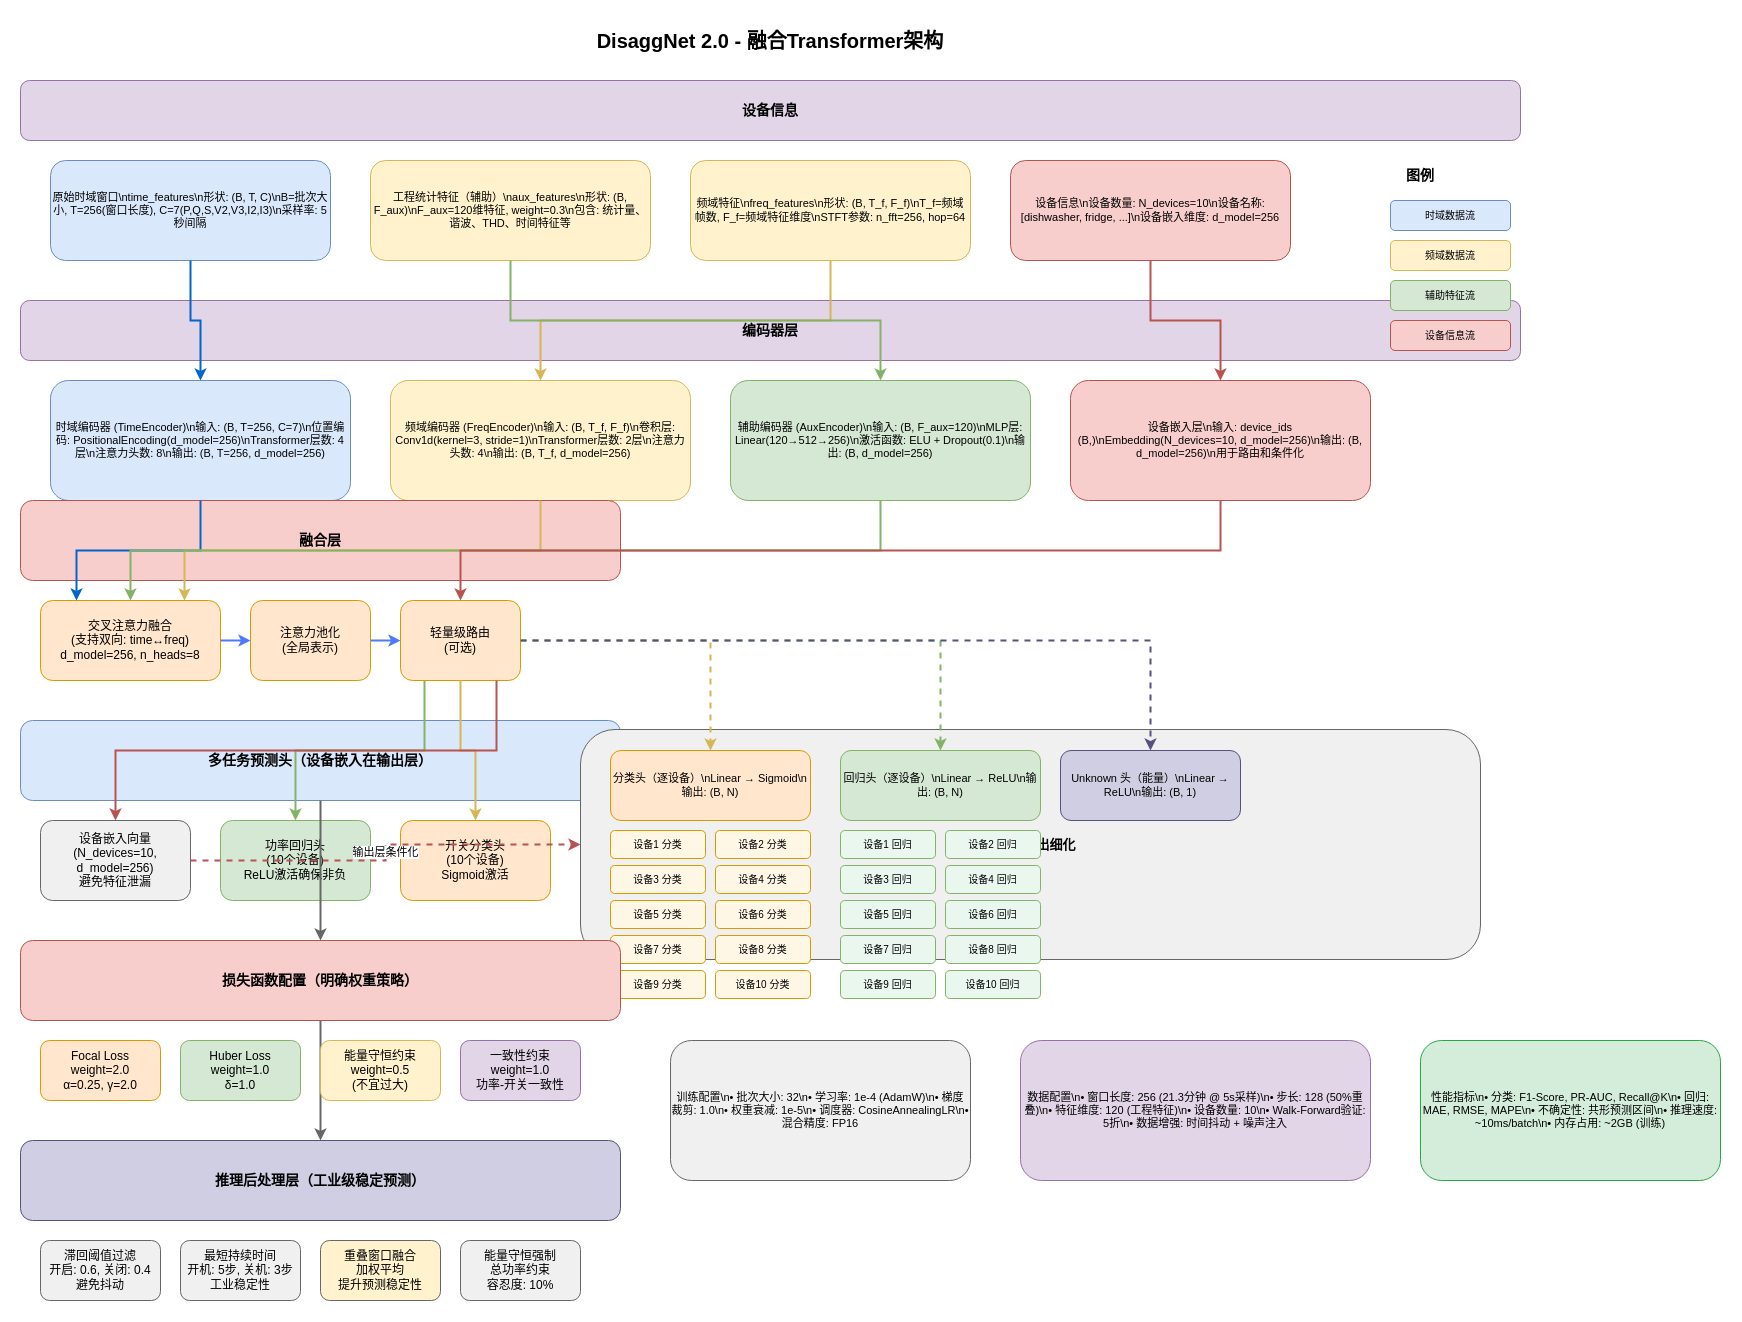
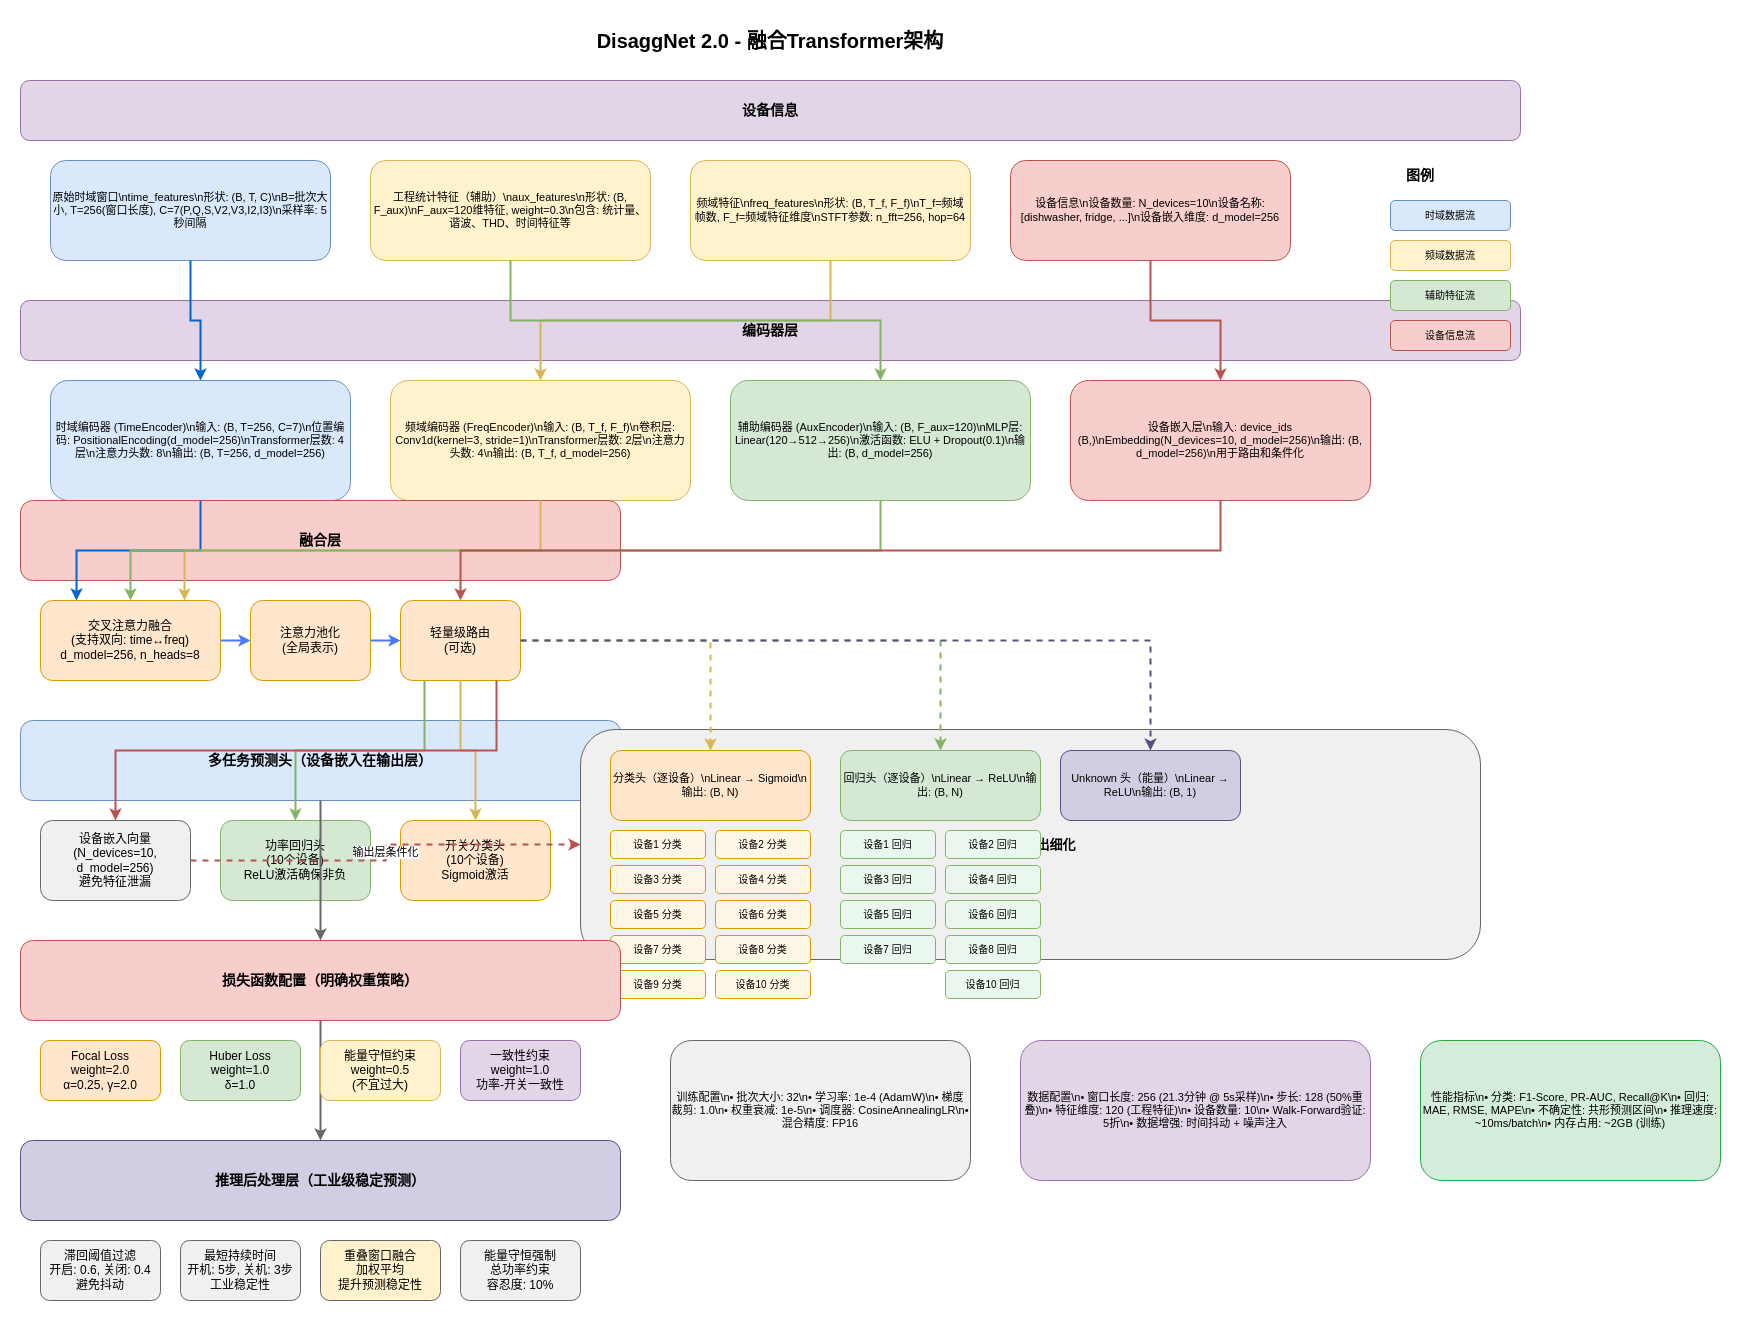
- <mxCell id="42" value="设备9 回归" style="rounded=1;whiteSpace=wrap;html=1;fillColor=#e9f7ef;strokeColor=#82b366;fontSize=10;" vertex="1" parent="1"><mxGeometry x="840" y="970" width="95" height="28" as="geometry" /></mxCell>
